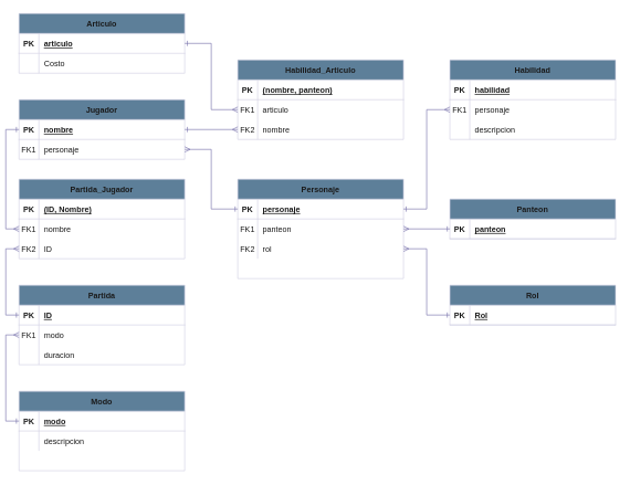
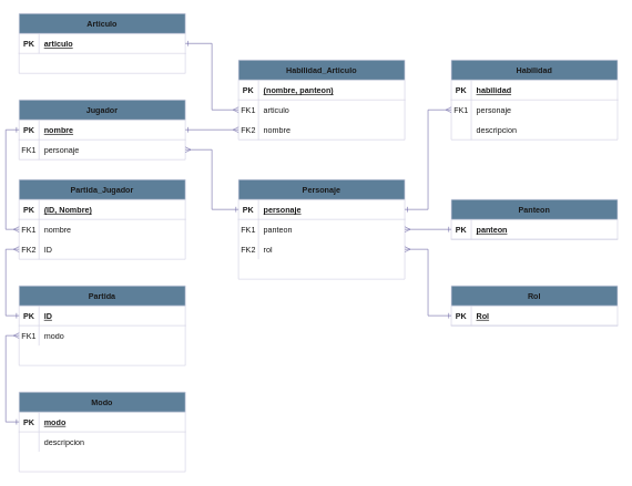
- <mxCell id="45" value="Costo" style="shape=partialRectangle;overflow=hidden;connectable=0;fillColor=none;top=0;left=0;bottom=0;right=0;align=left;spacingLeft=6;labelBackgroundColor=none;strokeColor=#D0CEE2;fontColor=#1A1A1A;" vertex="1" parent="43"><mxGeometry x="30" width="220" height="30" as="geometry"><mxRectangle width="220" height="30" as="alternateBounds" /></mxGeometry></mxCell>
- <mxCell id="28" value="duracion" style="shape=partialRectangle;overflow=hidden;connectable=0;fillColor=none;top=0;left=0;bottom=0;right=0;align=left;spacingLeft=6;labelBackgroundColor=none;strokeColor=#D0CEE2;fontColor=#1A1A1A;" vertex="1" parent="26"><mxGeometry x="30" width="220" height="30" as="geometry"><mxRectangle width="220" height="30" as="alternateBounds" /></mxGeometry></mxCell>
